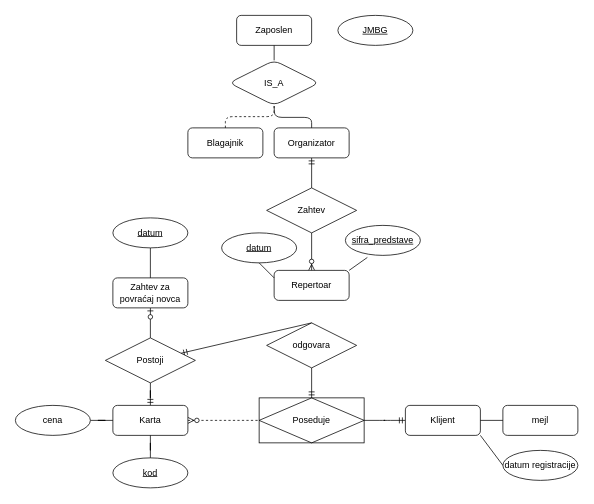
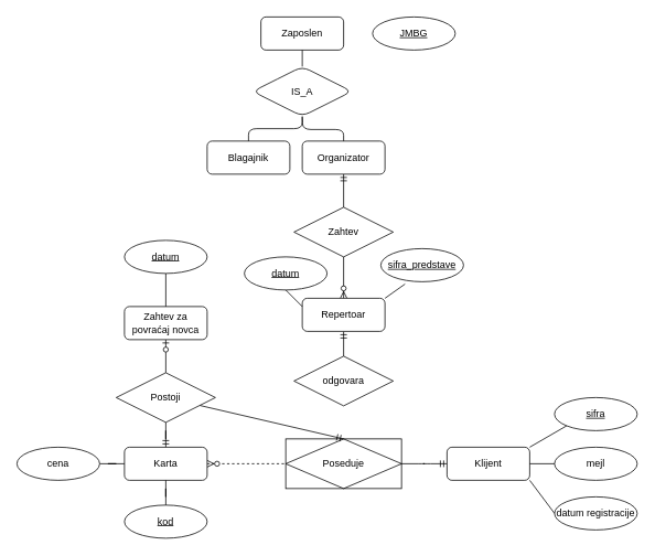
- <mxCell id="38" value="" style="endArrow=none;html=1;exitX=0.5;exitY=0;exitDx=0;exitDy=0;entryX=0.5;entryY=1;entryDx=0;entryDy=0;edgeStyle=orthogonalEdgeStyle;dashed=1;" edge="1" parent="1" source="35" target="39"><mxGeometry width="50" height="50" relative="1" as="geometry"><mxPoint x="440" y="120" as="sourcePoint" /><mxPoint x="310" y="140" as="targetPoint" /></mxGeometry></mxCell>
+ <mxCell id="38" value="" style="endArrow=none;html=1;exitX=0.5;exitY=0;exitDx=0;exitDy=0;entryX=0.5;entryY=1;entryDx=0;entryDy=0;edgeStyle=orthogonalEdgeStyle;" edge="1" parent="1" source="35" target="39"><mxGeometry width="50" height="50" relative="1" as="geometry"><mxPoint x="440" y="120" as="sourcePoint" /><mxPoint x="310" y="140" as="targetPoint" /></mxGeometry></mxCell>
- <mxCell id="6" value="" style="fontSize=12;html=1;endArrow=ERmandOne;endFill=0;exitX=0.5;exitY=0;exitDx=0;exitDy=0;" edge="1" parent="1" source="3" target="10"><mxGeometry width="100" height="100" relative="1" as="geometry"><mxPoint x="360" y="560" as="sourcePoint" /><mxPoint x="415" y="390" as="targetPoint" /></mxGeometry></mxCell>
+ <mxCell id="6" value="" style="fontSize=12;html=1;endArrow=ERmandOne;endFill=0;entryX=0.5;entryY=1;entryDx=0;entryDy=0;exitX=0.5;exitY=0;exitDx=0;exitDy=0;" edge="1" parent="1" source="3" target="29"><mxGeometry width="100" height="100" relative="1" as="geometry"><mxPoint x="360" y="560" as="sourcePoint" /><mxPoint x="415" y="390" as="targetPoint" /></mxGeometry></mxCell>
+ <mxCell id="23" value="sifra" style="ellipse;whiteSpace=wrap;html=1;align=center;fontStyle=4;rounded=1;" vertex="1" parent="1"><mxGeometry x="670" y="480" width="100" height="40" as="geometry" /></mxCell>
- <mxCell id="5" value="" style="fontSize=12;html=1;endArrow=none;endFill=0;entryX=0.5;entryY=1;entryDx=0;entryDy=0;exitX=0.5;exitY=0;exitDx=0;exitDy=0;startArrow=ERmandOne;startFill=0;" edge="1" parent="1" source="2" target="3"><mxGeometry width="100" height="100" relative="1" as="geometry"><mxPoint x="360" y="560" as="sourcePoint" /><mxPoint x="460" y="460" as="targetPoint" /></mxGeometry></mxCell>
+ <mxCell id="5" value="" style="fontSize=12;html=1;endArrow=none;endFill=0;exitX=0.5;exitY=0;exitDx=0;exitDy=0;startArrow=ERmandOne;startFill=0;" edge="1" parent="1" source="2" target="10"><mxGeometry width="100" height="100" relative="1" as="geometry"><mxPoint x="360" y="560" as="sourcePoint" /><mxPoint x="460" y="460" as="targetPoint" /></mxGeometry></mxCell>
+ <mxCell id="24" value="" style="endArrow=none;html=1;entryX=0;entryY=1;entryDx=0;entryDy=0;exitX=1;exitY=0;exitDx=0;exitDy=0;" edge="1" parent="1" source="22" target="23"><mxGeometry width="50" height="50" relative="1" as="geometry"><mxPoint x="440" y="460" as="sourcePoint" /><mxPoint x="490" y="410" as="targetPoint" /></mxGeometry></mxCell>
- <mxCell id="25" value="mejl" style="whiteSpace=wrap;html=1;align=center;rounded=1;" vertex="1" parent="1"><mxGeometry x="670" y="540" width="100" height="40" as="geometry" /></mxCell>
+ <mxCell id="25" value="mejl" style="ellipse;whiteSpace=wrap;html=1;align=center;rounded=1;" vertex="1" parent="1"><mxGeometry x="670" y="540" width="100" height="40" as="geometry" /></mxCell>
